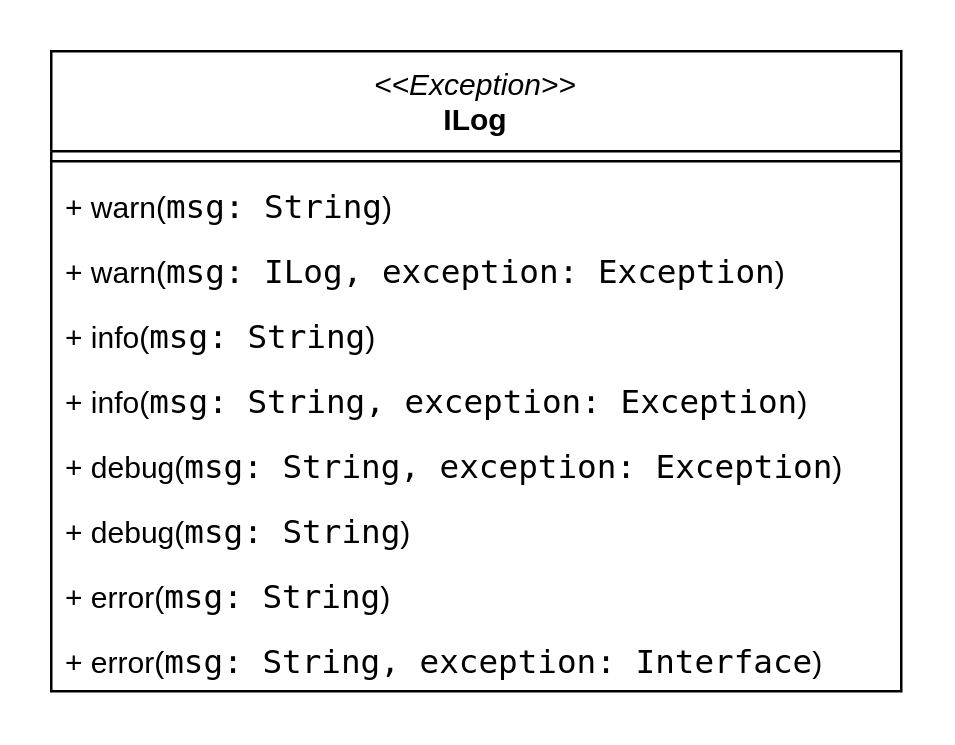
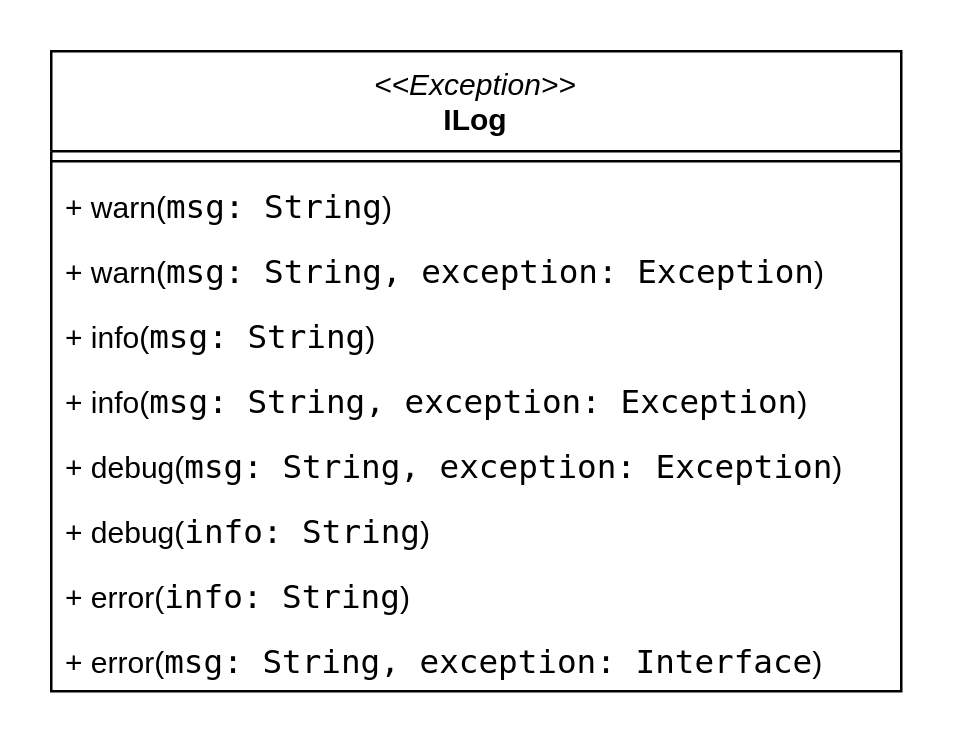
- <mxCell id="5" value="+&amp;nbsp;warn(&lt;span style=&quot;font-family: &amp;quot;JetBrains Mono&amp;quot;, monospace; font-size: 9.8pt;&quot;&gt;msg: ILog, exception: Exception&lt;/span&gt;)" style="text;strokeColor=none;fillColor=none;align=left;verticalAlign=top;spacingLeft=4;spacingRight=4;overflow=hidden;rotatable=0;points=[[0,0.5],[1,0.5]];portConstraint=eastwest;whiteSpace=wrap;html=1;fontColor=#000000;" vertex="1" parent="2"><mxGeometry y="74" width="340" height="26" as="geometry" /></mxCell>
+ <mxCell id="5" value="+&amp;nbsp;warn(&lt;span style=&quot;font-family: &amp;quot;JetBrains Mono&amp;quot;, monospace; font-size: 9.8pt;&quot;&gt;msg: String, exception: Exception&lt;/span&gt;)" style="text;strokeColor=none;fillColor=none;align=left;verticalAlign=top;spacingLeft=4;spacingRight=4;overflow=hidden;rotatable=0;points=[[0,0.5],[1,0.5]];portConstraint=eastwest;whiteSpace=wrap;html=1;fontColor=#000000;" vertex="1" parent="2"><mxGeometry y="74" width="340" height="26" as="geometry" /></mxCell>
- <mxCell id="9" value="+ debug(&lt;span style=&quot;font-family: &amp;quot;JetBrains Mono&amp;quot;, monospace; font-size: 9.8pt;&quot;&gt;msg: String&lt;/span&gt;)" style="text;strokeColor=none;fillColor=none;align=left;verticalAlign=top;spacingLeft=4;spacingRight=4;overflow=hidden;rotatable=0;points=[[0,0.5],[1,0.5]];portConstraint=eastwest;whiteSpace=wrap;html=1;fontColor=#000000;" vertex="1" parent="2"><mxGeometry y="178" width="340" height="26" as="geometry" /></mxCell>
+ <mxCell id="9" value="+ debug(&lt;span style=&quot;font-family: &amp;quot;JetBrains Mono&amp;quot;, monospace; font-size: 9.8pt;&quot;&gt;info: String&lt;/span&gt;)" style="text;strokeColor=none;fillColor=none;align=left;verticalAlign=top;spacingLeft=4;spacingRight=4;overflow=hidden;rotatable=0;points=[[0,0.5],[1,0.5]];portConstraint=eastwest;whiteSpace=wrap;html=1;fontColor=#000000;" vertex="1" parent="2"><mxGeometry y="178" width="340" height="26" as="geometry" /></mxCell>
- <mxCell id="10" value="+&amp;nbsp;error(&lt;span style=&quot;font-family: &amp;quot;JetBrains Mono&amp;quot;, monospace; font-size: 9.8pt;&quot;&gt;msg: String&lt;/span&gt;)" style="text;strokeColor=none;fillColor=none;align=left;verticalAlign=top;spacingLeft=4;spacingRight=4;overflow=hidden;rotatable=0;points=[[0,0.5],[1,0.5]];portConstraint=eastwest;whiteSpace=wrap;html=1;fontColor=#000000;" vertex="1" parent="2"><mxGeometry y="204" width="340" height="26" as="geometry" /></mxCell>
+ <mxCell id="10" value="+&amp;nbsp;error(&lt;span style=&quot;font-family: &amp;quot;JetBrains Mono&amp;quot;, monospace; font-size: 9.8pt;&quot;&gt;info: String&lt;/span&gt;)" style="text;strokeColor=none;fillColor=none;align=left;verticalAlign=top;spacingLeft=4;spacingRight=4;overflow=hidden;rotatable=0;points=[[0,0.5],[1,0.5]];portConstraint=eastwest;whiteSpace=wrap;html=1;fontColor=#000000;" vertex="1" parent="2"><mxGeometry y="204" width="340" height="26" as="geometry" /></mxCell>
